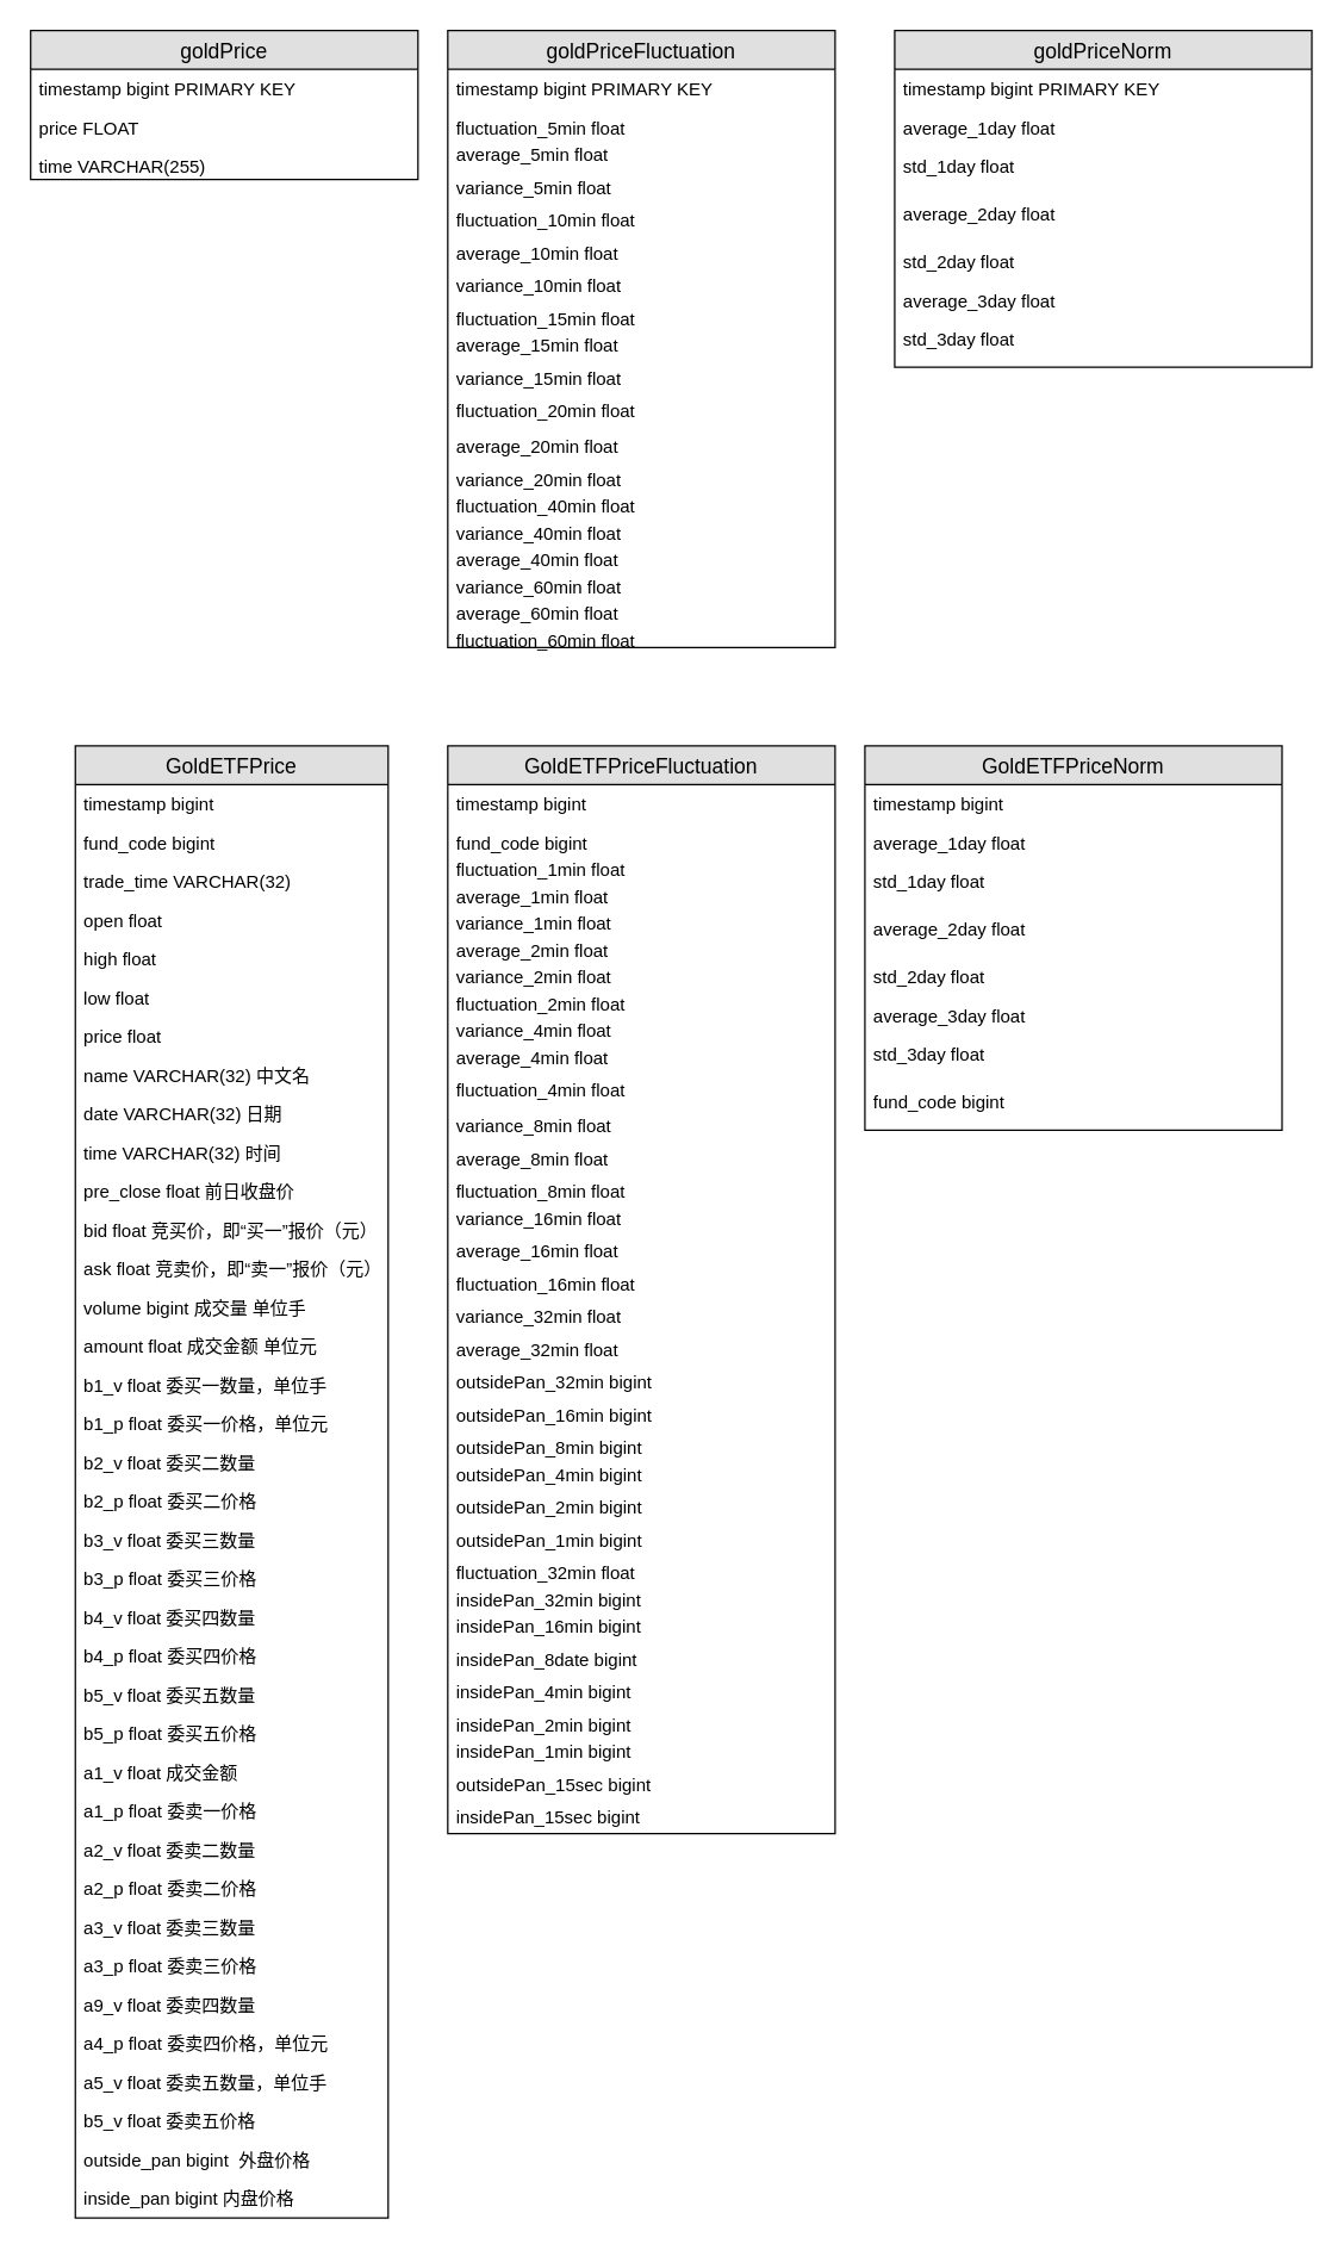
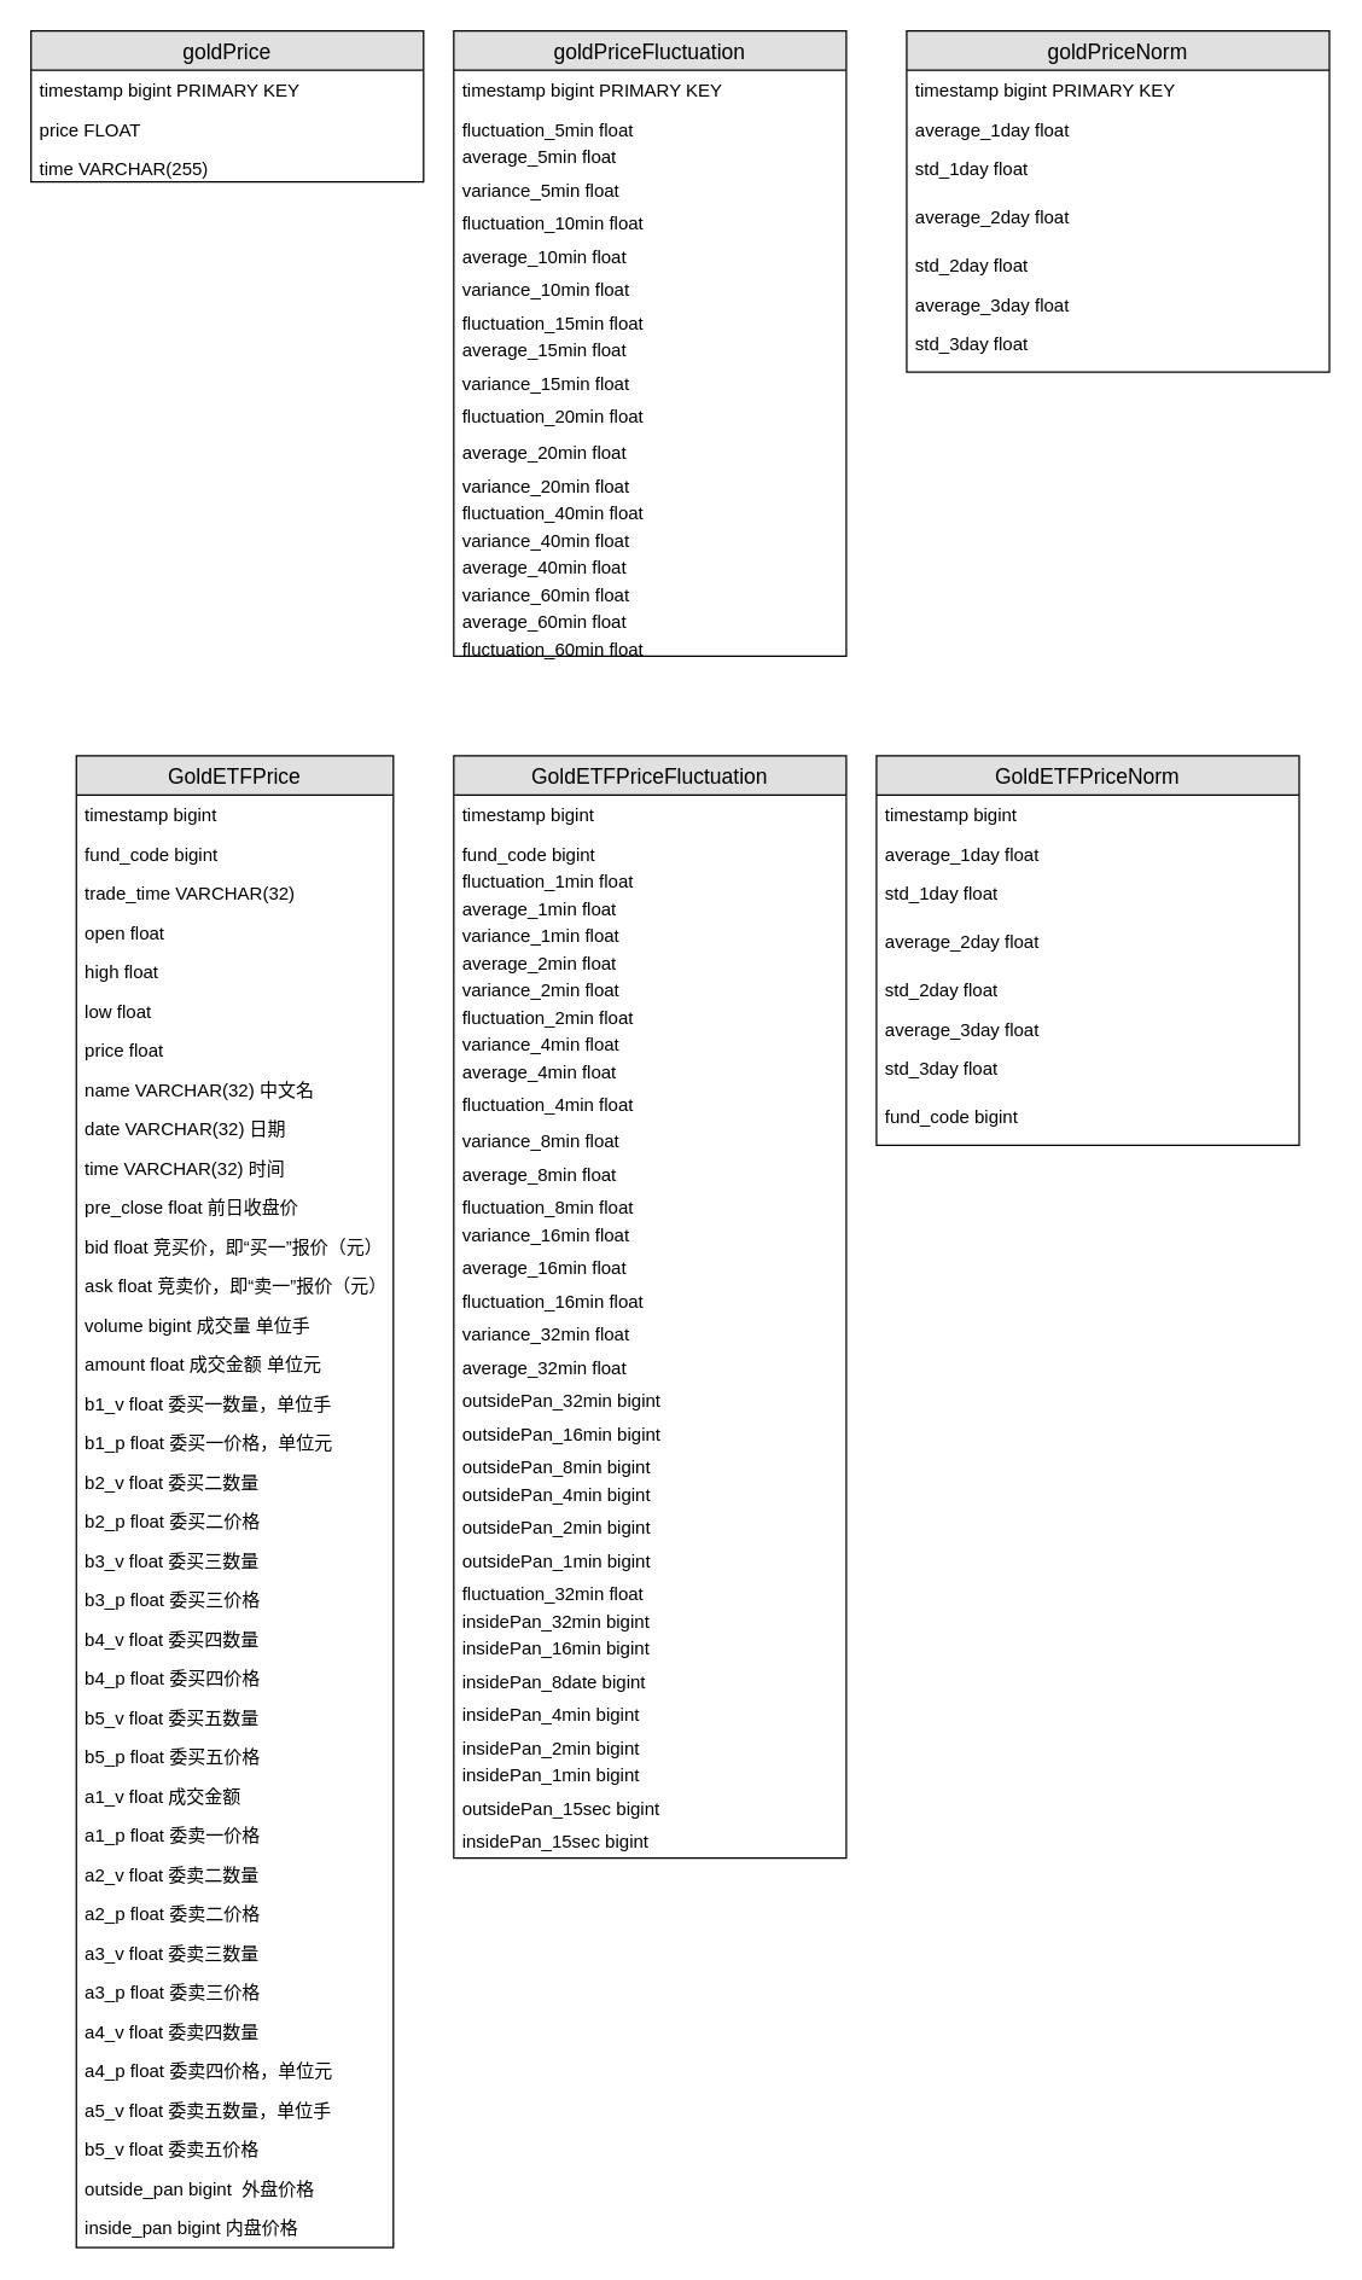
- <mxCell id="66" value="a9_v float 委卖四数量" style="text;strokeColor=none;fillColor=none;spacingLeft=4;spacingRight=4;overflow=hidden;rotatable=0;points=[[0,0.5],[1,0.5]];portConstraint=eastwest;fontSize=12;" parent="34" vertex="1"><mxGeometry y="832" width="210" height="26" as="geometry" /></mxCell>
+ <mxCell id="66" value="a4_v float 委卖四数量" style="text;strokeColor=none;fillColor=none;spacingLeft=4;spacingRight=4;overflow=hidden;rotatable=0;points=[[0,0.5],[1,0.5]];portConstraint=eastwest;fontSize=12;" parent="34" vertex="1"><mxGeometry y="832" width="210" height="26" as="geometry" /></mxCell>
